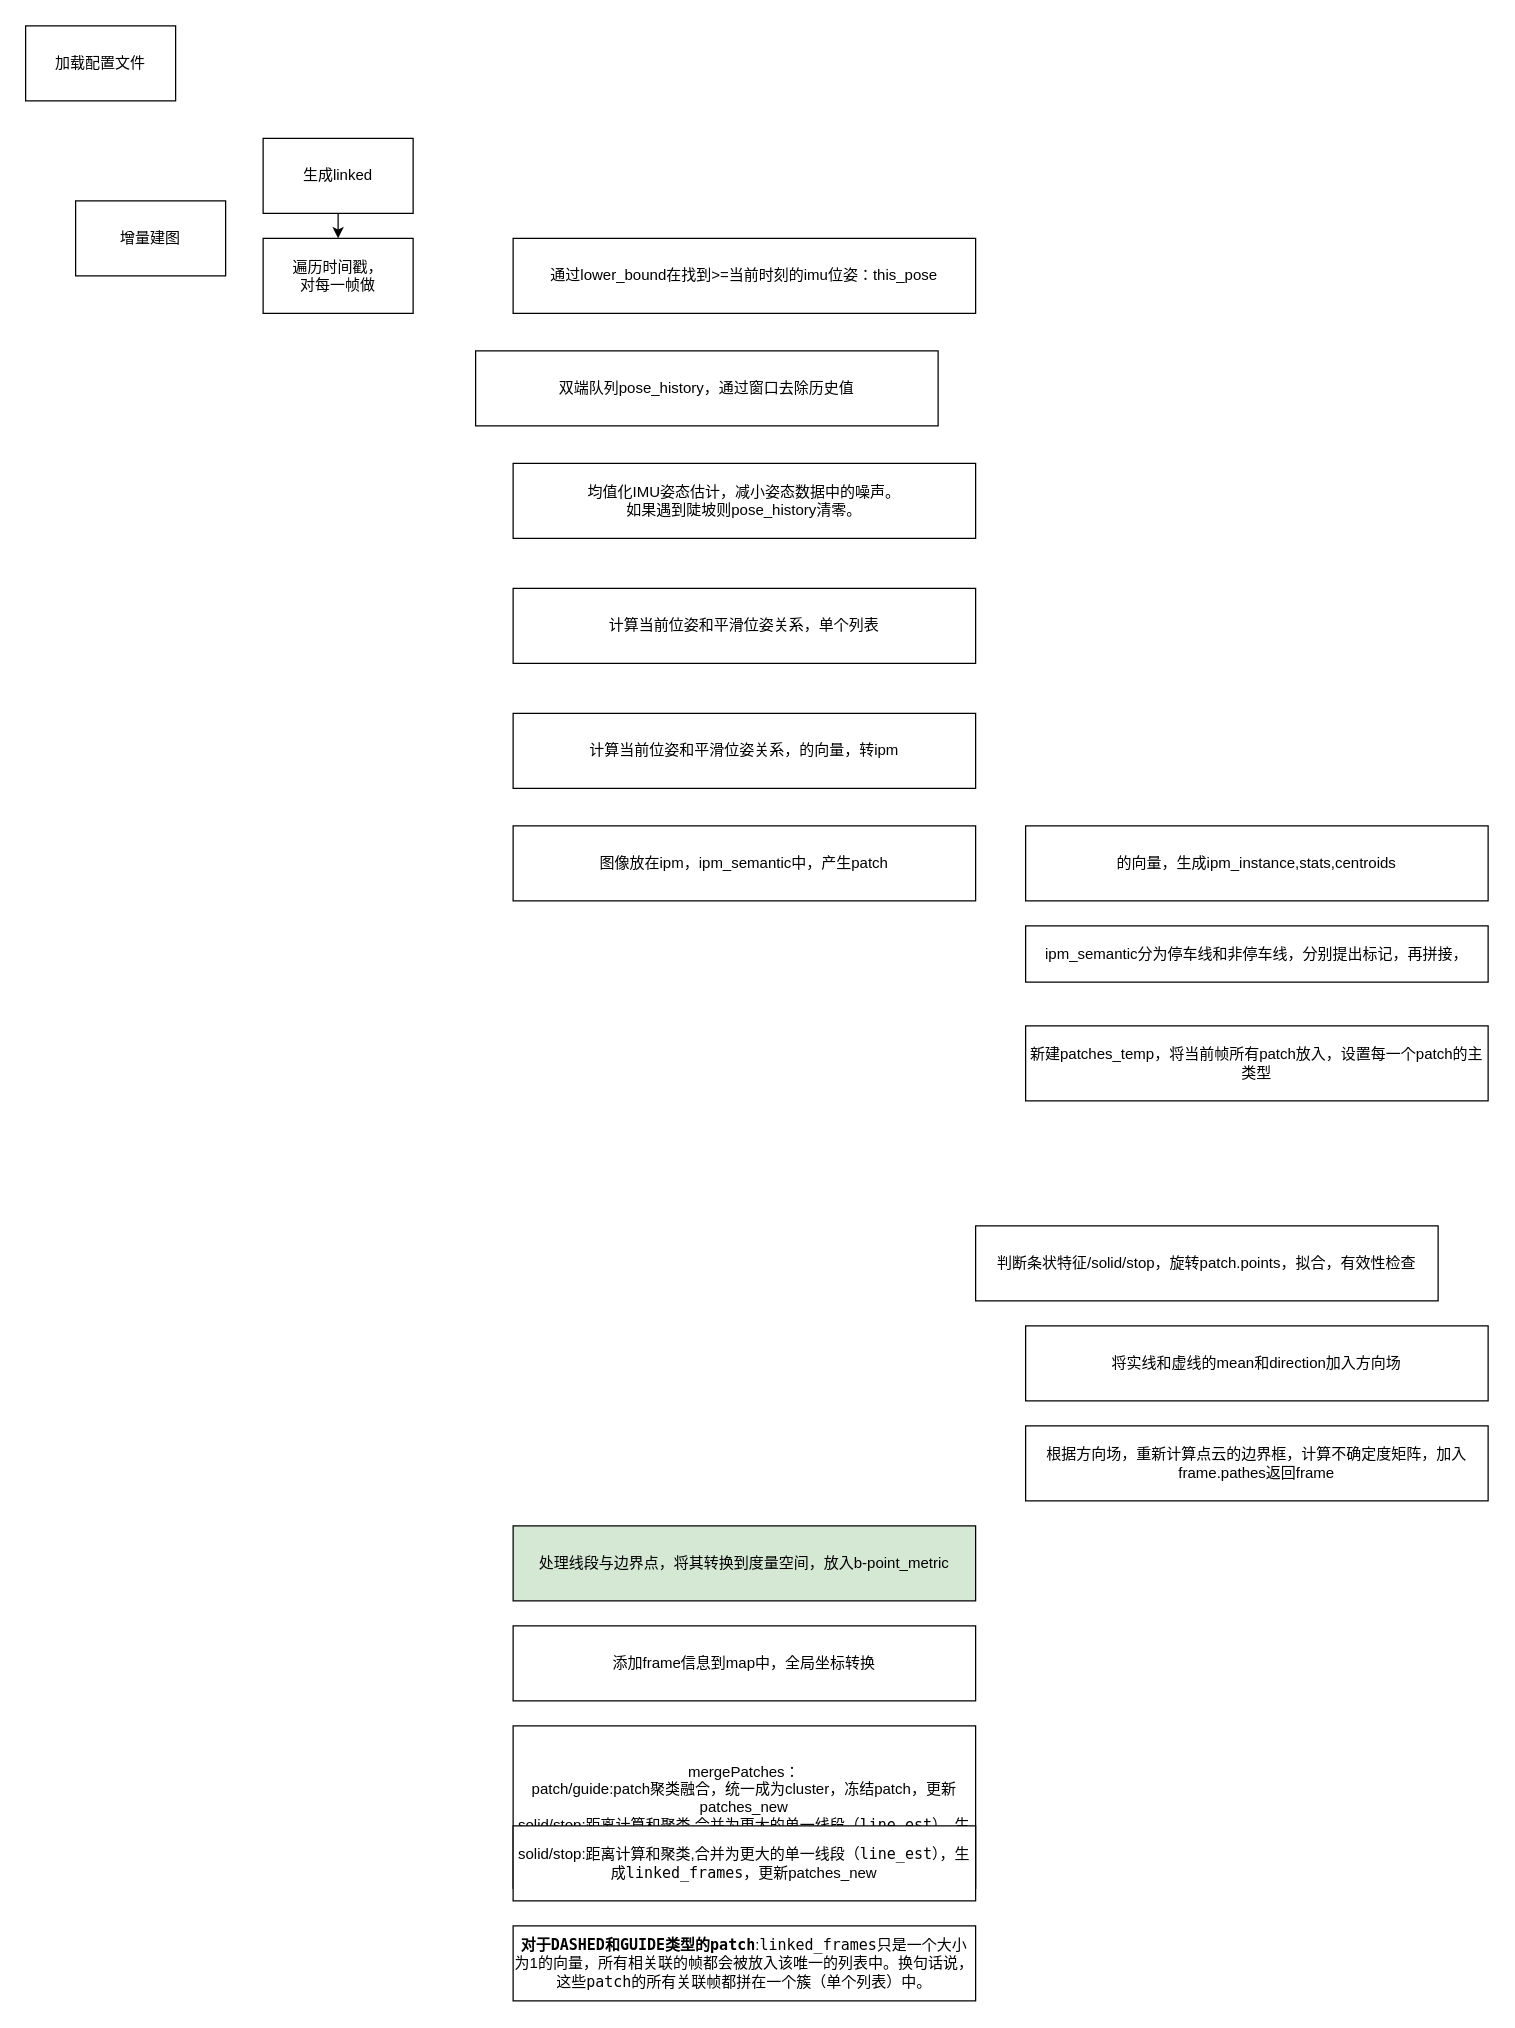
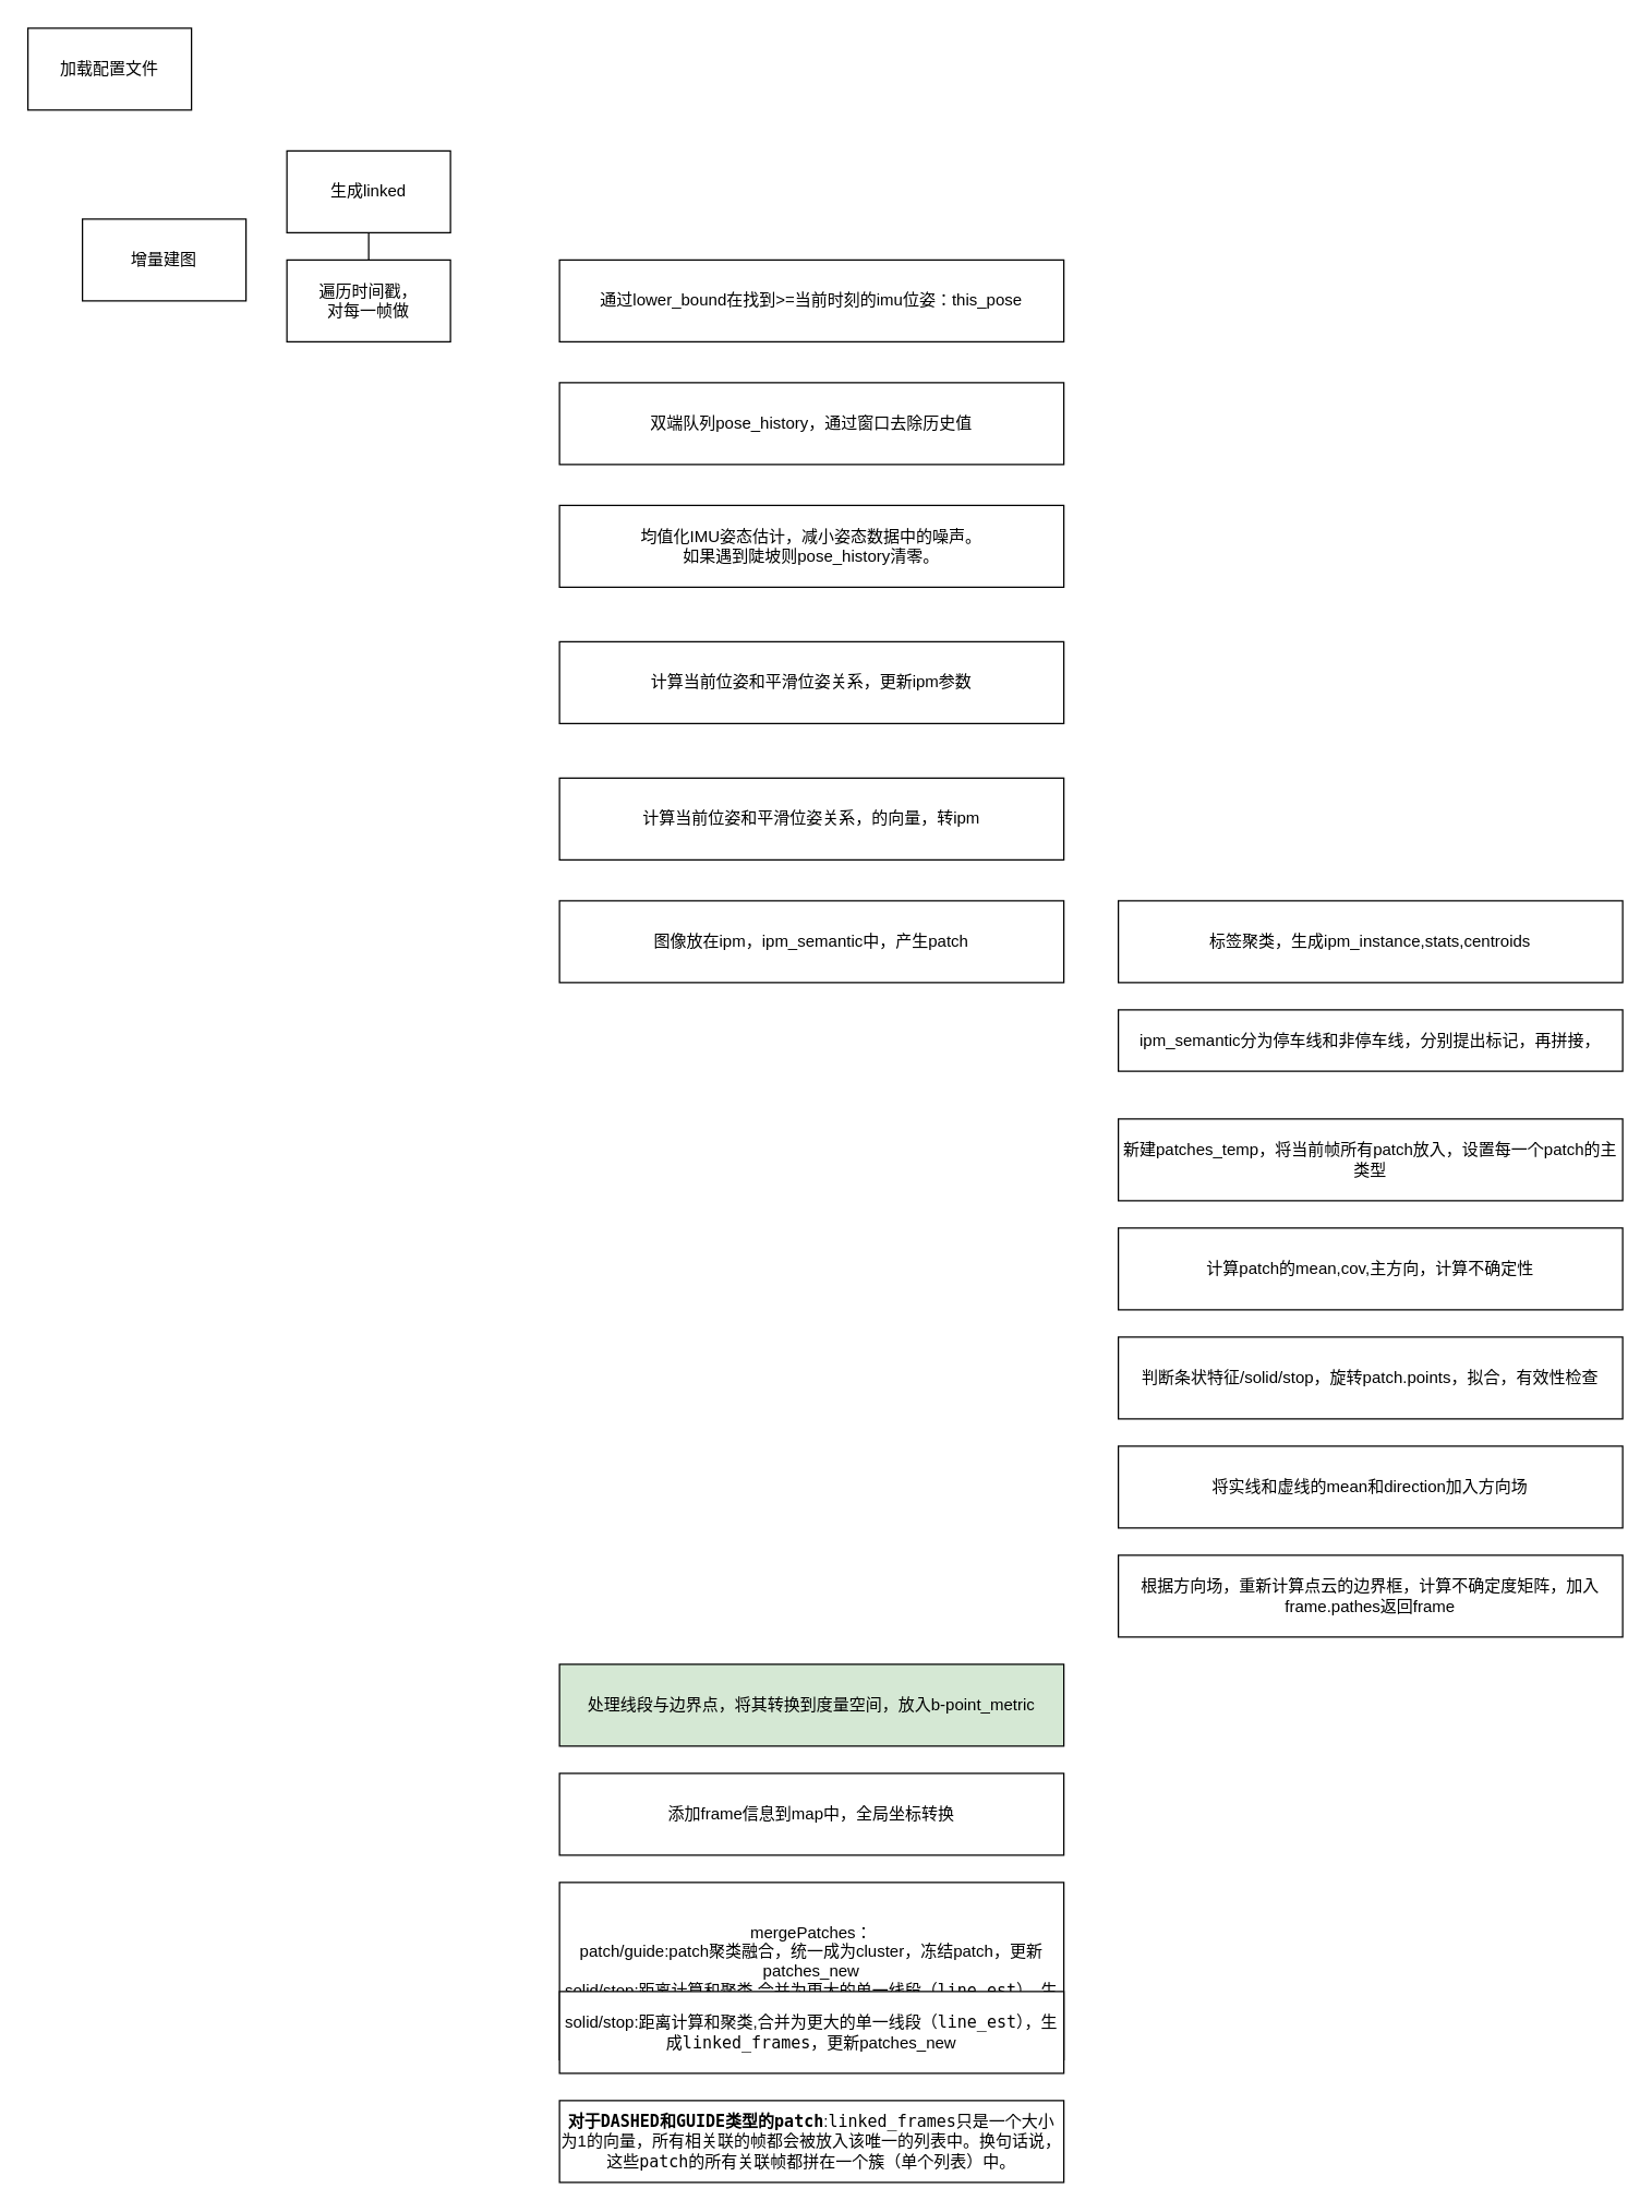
- <mxCell id="4" style="edgeStyle=orthogonalEdgeStyle;rounded=0;orthogonalLoop=1;jettySize=auto;html=1;exitX=0.5;exitY=1;exitDx=0;exitDy=0;entryX=0.5;entryY=0;entryDx=0;entryDy=0;" edge="1" parent="1" source="5" target="6"><mxGeometry relative="1" as="geometry" /></mxCell>
+ <mxCell id="4" style="edgeStyle=orthogonalEdgeStyle;rounded=0;orthogonalLoop=1;jettySize=auto;html=1;exitX=0.5;exitY=1;exitDx=0;exitDy=0;entryX=0.5;entryY=0;entryDx=0;entryDy=0;endArrow=none;" edge="1" parent="1" source="5" target="6"><mxGeometry relative="1" as="geometry" /></mxCell>
- <mxCell id="8" value="双端队列pose_history，通过窗口去除历史值" style="rounded=0;whiteSpace=wrap;html=1;" vertex="1" parent="1"><mxGeometry x="380" y="280" width="370" height="60" as="geometry" /></mxCell>
+ <mxCell id="8" value="双端队列pose_history，通过窗口去除历史值" style="rounded=0;whiteSpace=wrap;html=1;" vertex="1" parent="1"><mxGeometry x="410" y="280" width="370" height="60" as="geometry" /></mxCell>
- <mxCell id="10" value="计算当前位姿和平滑位姿关系，单个列表" style="rounded=0;whiteSpace=wrap;html=1;" vertex="1" parent="1"><mxGeometry x="410" y="470" width="370" height="60" as="geometry" /></mxCell>
+ <mxCell id="10" value="计算当前位姿和平滑位姿关系，更新ipm参数" style="rounded=0;whiteSpace=wrap;html=1;" vertex="1" parent="1"><mxGeometry x="410" y="470" width="370" height="60" as="geometry" /></mxCell>
- <mxCell id="13" value="的向量，生成ipm_instance,stats,centroids" style="rounded=0;whiteSpace=wrap;html=1;" vertex="1" parent="1"><mxGeometry x="820" y="660" width="370" height="60" as="geometry" /></mxCell>
+ <mxCell id="13" value="标签聚类，生成ipm_instance,stats,centroids" style="rounded=0;whiteSpace=wrap;html=1;" vertex="1" parent="1"><mxGeometry x="820" y="660" width="370" height="60" as="geometry" /></mxCell>
+ <mxCell id="16" value="计算patch的mean,cov,主方向，计算不确定性" style="rounded=0;whiteSpace=wrap;html=1;" vertex="1" parent="1"><mxGeometry x="820" y="900" width="370" height="60" as="geometry" /></mxCell>
- <mxCell id="17" value="判断条状特征/solid/stop，旋转patch.points，拟合，有效性检查" style="rounded=0;whiteSpace=wrap;html=1;" vertex="1" parent="1"><mxGeometry x="780" y="980" width="370" height="60" as="geometry" /></mxCell>
+ <mxCell id="17" value="判断条状特征/solid/stop，旋转patch.points，拟合，有效性检查" style="rounded=0;whiteSpace=wrap;html=1;" vertex="1" parent="1"><mxGeometry x="820" y="980" width="370" height="60" as="geometry" /></mxCell>
